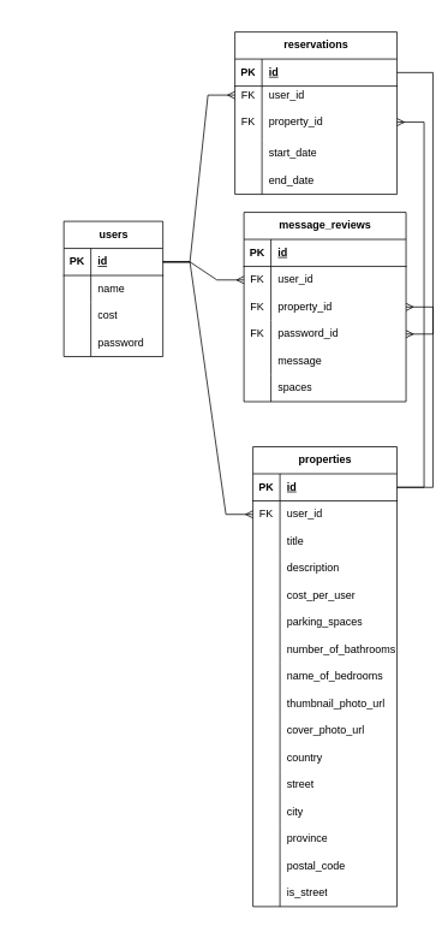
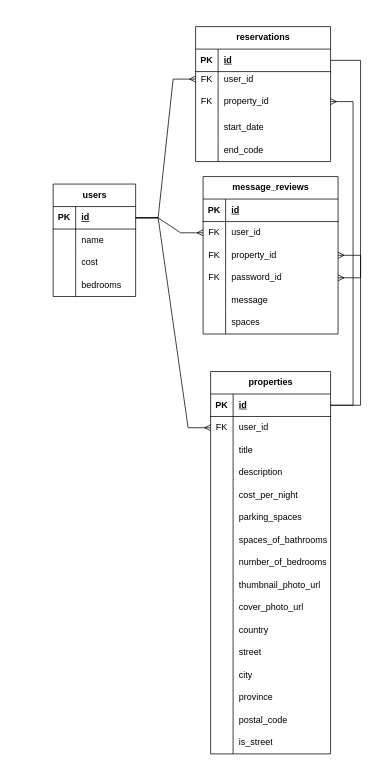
- <mxCell id="81" value="end_date" style="shape=partialRectangle;connectable=0;fillColor=none;top=0;left=0;bottom=0;right=0;align=left;spacingLeft=6;overflow=hidden;whiteSpace=wrap;html=1;" vertex="1" parent="79"><mxGeometry x="30" width="150" height="30" as="geometry"><mxRectangle width="150" height="30" as="alternateBounds" /></mxGeometry></mxCell>
+ <mxCell id="81" value="end_code" style="shape=partialRectangle;connectable=0;fillColor=none;top=0;left=0;bottom=0;right=0;align=left;spacingLeft=6;overflow=hidden;whiteSpace=wrap;html=1;" vertex="1" parent="79"><mxGeometry x="30" width="150" height="30" as="geometry"><mxRectangle width="150" height="30" as="alternateBounds" /></mxGeometry></mxCell>
- <mxCell id="14" value="password" style="shape=partialRectangle;connectable=0;fillColor=none;top=0;left=0;bottom=0;right=0;align=left;spacingLeft=6;overflow=hidden;whiteSpace=wrap;html=1;" vertex="1" parent="12"><mxGeometry x="30" width="80" height="30" as="geometry"><mxRectangle width="80" height="30" as="alternateBounds" /></mxGeometry></mxCell>
+ <mxCell id="14" value="bedrooms" style="shape=partialRectangle;connectable=0;fillColor=none;top=0;left=0;bottom=0;right=0;align=left;spacingLeft=6;overflow=hidden;whiteSpace=wrap;html=1;" vertex="1" parent="12"><mxGeometry x="30" width="80" height="30" as="geometry"><mxRectangle width="80" height="30" as="alternateBounds" /></mxGeometry></mxCell>
- <mxCell id="30" value="cost_per_user" style="shape=partialRectangle;connectable=0;fillColor=none;top=0;left=0;bottom=0;right=0;align=left;spacingLeft=6;overflow=hidden;whiteSpace=wrap;html=1;" vertex="1" parent="28"><mxGeometry x="30" width="130" height="30" as="geometry"><mxRectangle width="130" height="30" as="alternateBounds" /></mxGeometry></mxCell>
+ <mxCell id="30" value="cost_per_night" style="shape=partialRectangle;connectable=0;fillColor=none;top=0;left=0;bottom=0;right=0;align=left;spacingLeft=6;overflow=hidden;whiteSpace=wrap;html=1;" vertex="1" parent="28"><mxGeometry x="30" width="130" height="30" as="geometry"><mxRectangle width="130" height="30" as="alternateBounds" /></mxGeometry></mxCell>
- <mxCell id="36" value="number_of_bathrooms" style="shape=partialRectangle;connectable=0;fillColor=none;top=0;left=0;bottom=0;right=0;align=left;spacingLeft=6;overflow=hidden;whiteSpace=wrap;html=1;" vertex="1" parent="34"><mxGeometry x="30" width="130" height="30" as="geometry"><mxRectangle width="130" height="30" as="alternateBounds" /></mxGeometry></mxCell>
+ <mxCell id="36" value="spaces_of_bathrooms" style="shape=partialRectangle;connectable=0;fillColor=none;top=0;left=0;bottom=0;right=0;align=left;spacingLeft=6;overflow=hidden;whiteSpace=wrap;html=1;" vertex="1" parent="34"><mxGeometry x="30" width="130" height="30" as="geometry"><mxRectangle width="130" height="30" as="alternateBounds" /></mxGeometry></mxCell>
- <mxCell id="39" value="name_of_bedrooms" style="shape=partialRectangle;connectable=0;fillColor=none;top=0;left=0;bottom=0;right=0;align=left;spacingLeft=6;overflow=hidden;whiteSpace=wrap;html=1;" vertex="1" parent="37"><mxGeometry x="30" width="130" height="30" as="geometry"><mxRectangle width="130" height="30" as="alternateBounds" /></mxGeometry></mxCell>
+ <mxCell id="39" value="number_of_bedrooms" style="shape=partialRectangle;connectable=0;fillColor=none;top=0;left=0;bottom=0;right=0;align=left;spacingLeft=6;overflow=hidden;whiteSpace=wrap;html=1;" vertex="1" parent="37"><mxGeometry x="30" width="130" height="30" as="geometry"><mxRectangle width="130" height="30" as="alternateBounds" /></mxGeometry></mxCell>
